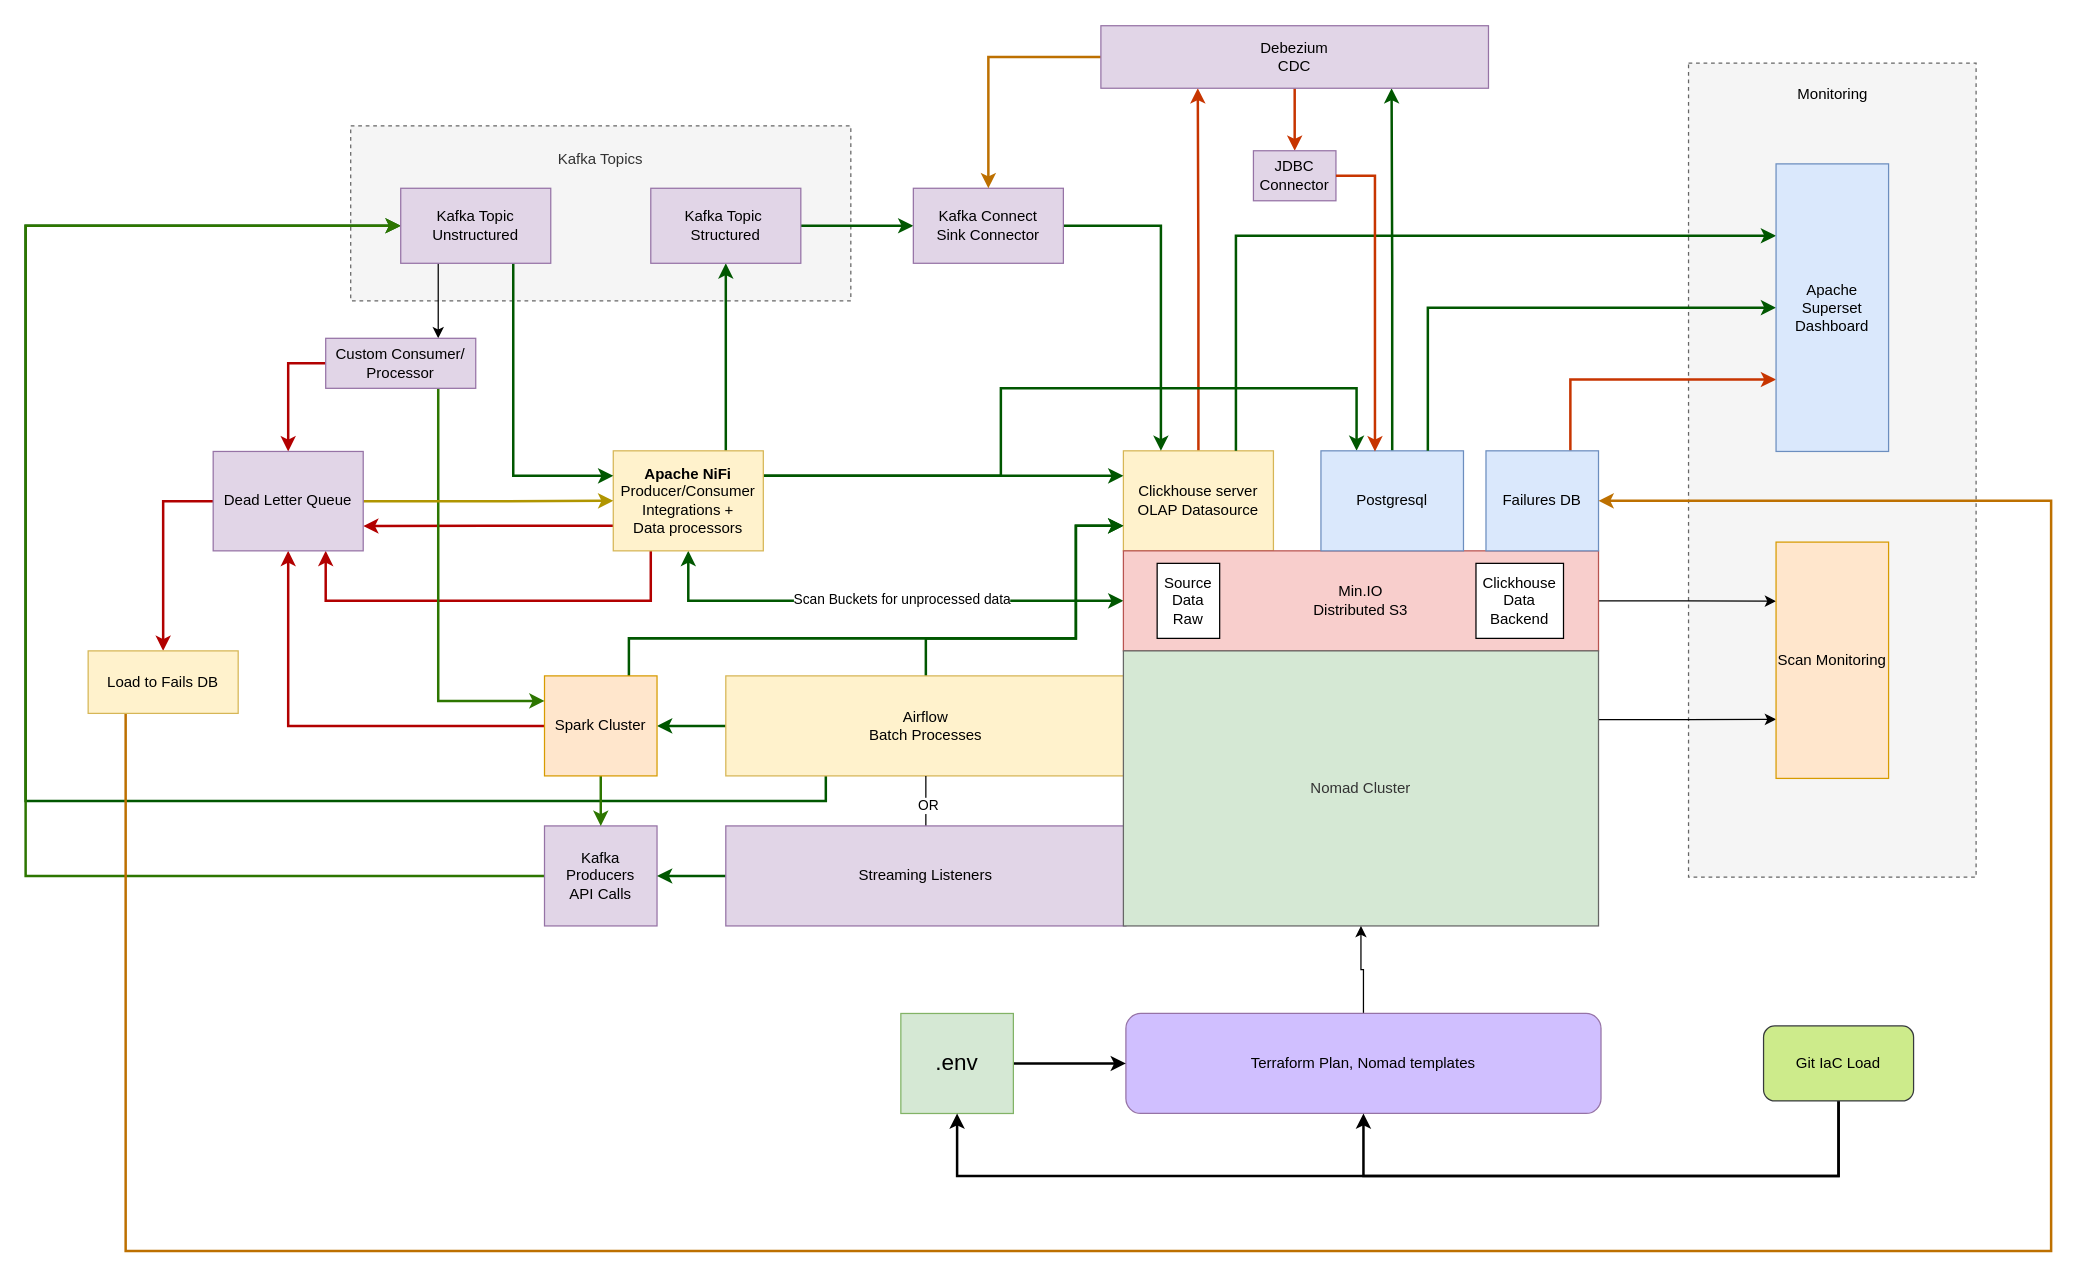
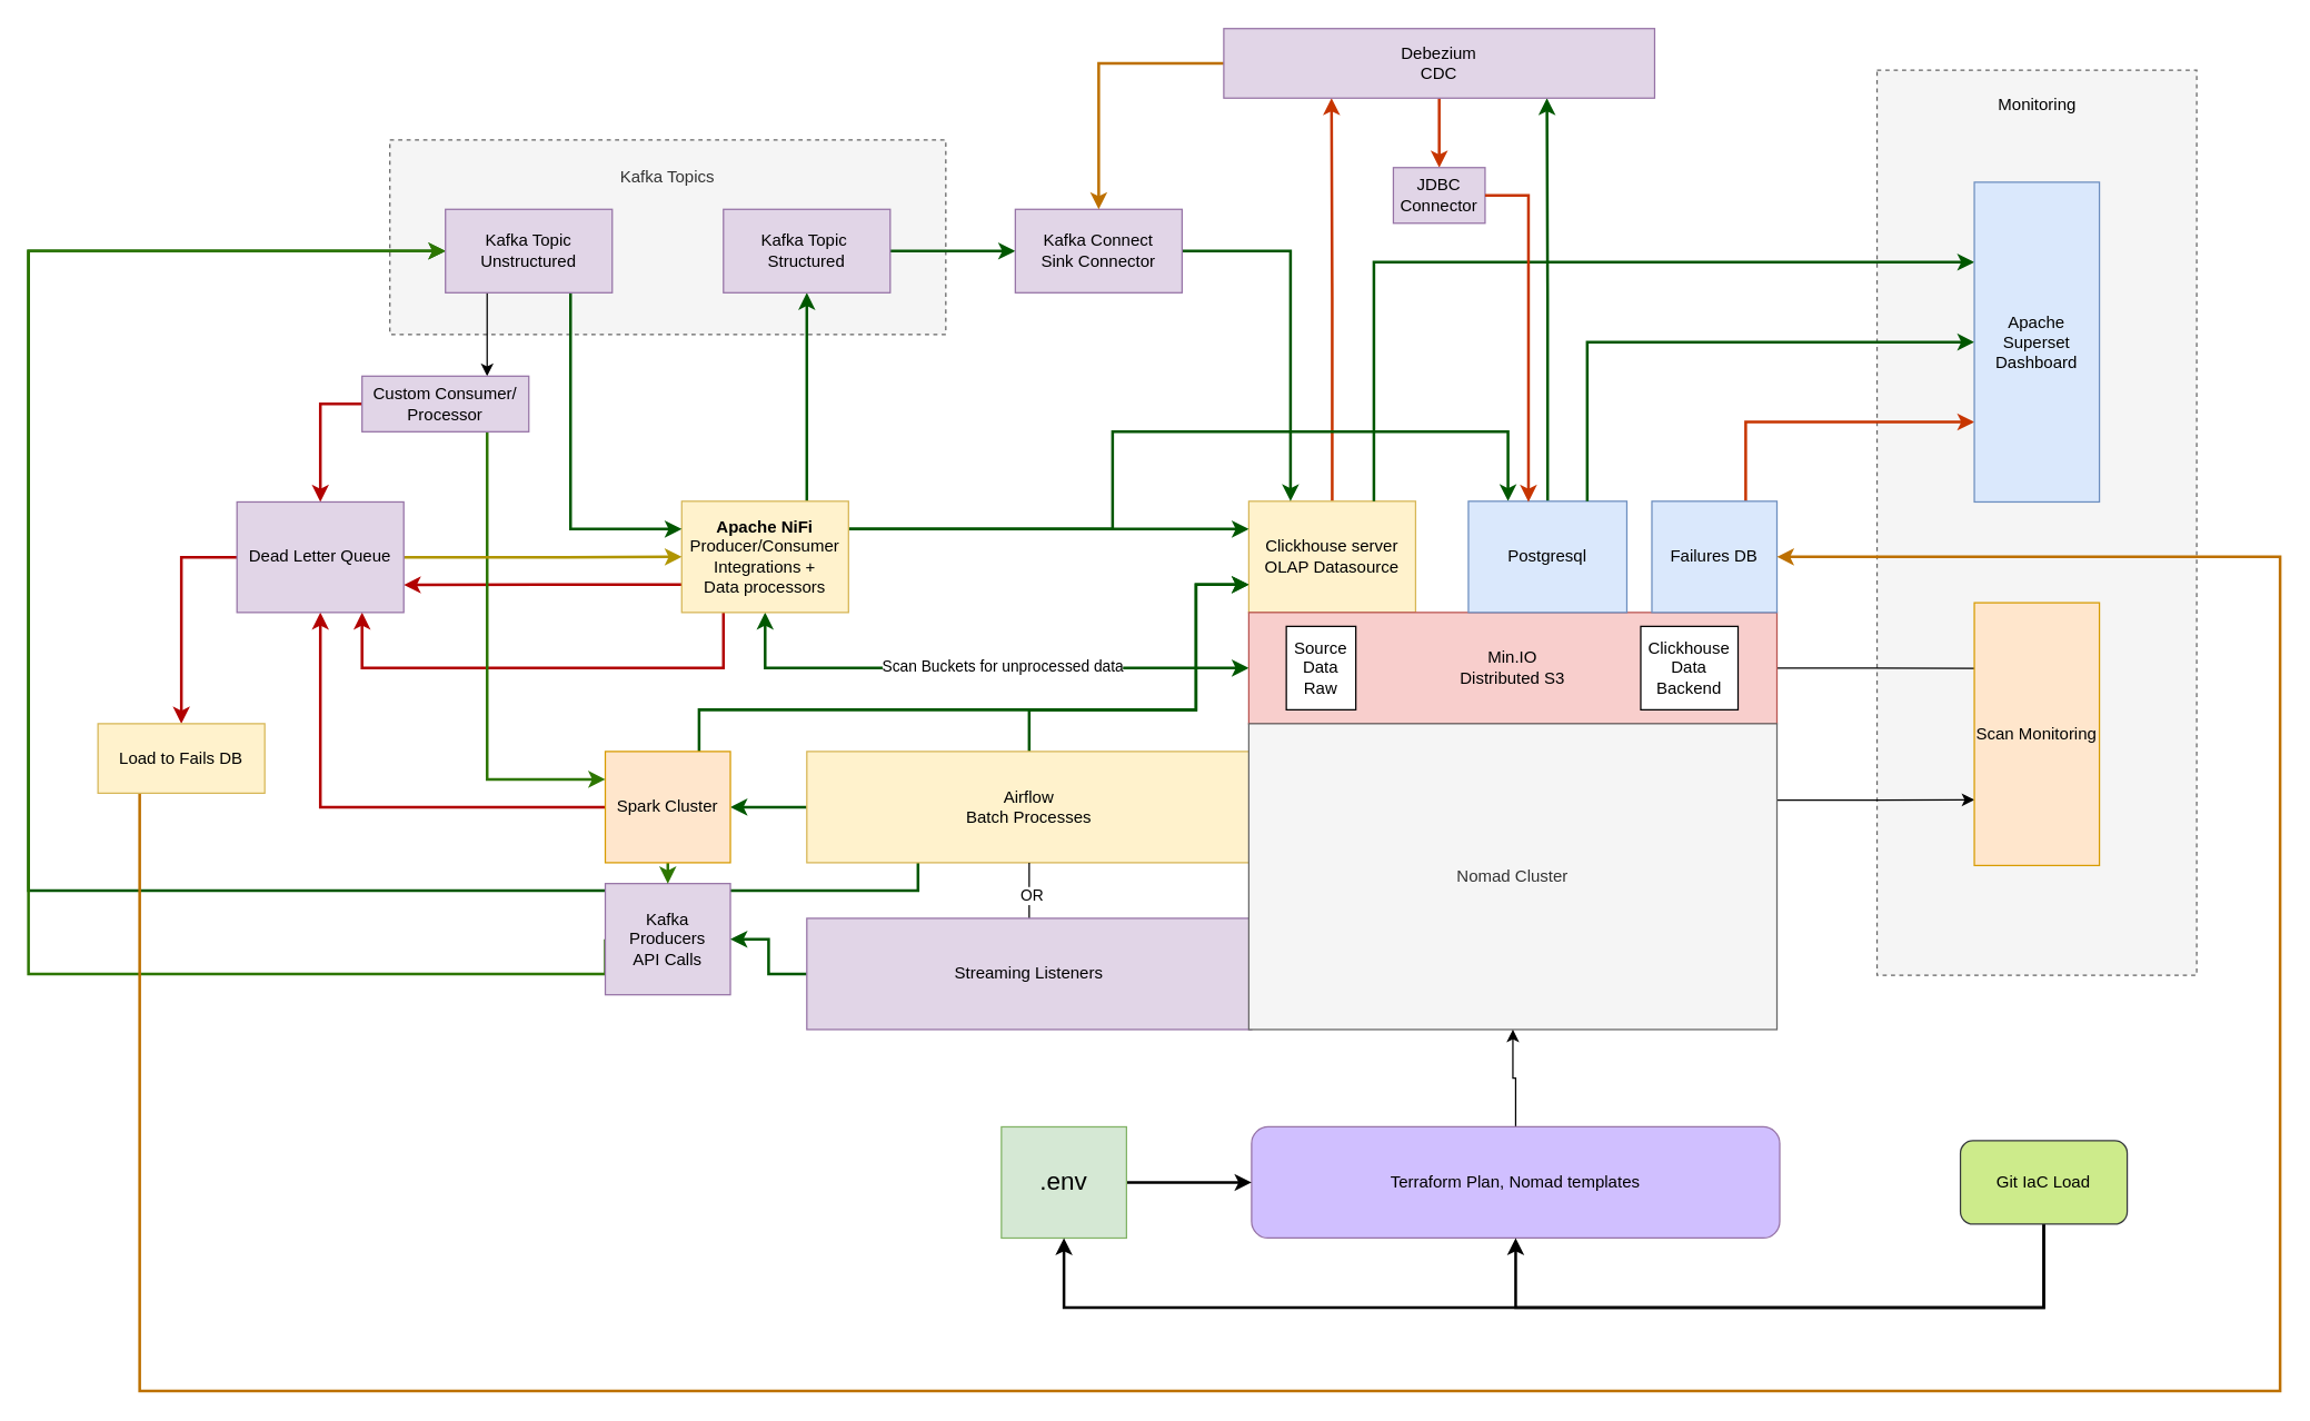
- <mxCell id="8" style="edgeStyle=orthogonalEdgeStyle;rounded=0;orthogonalLoop=1;jettySize=auto;html=1;exitX=1;exitY=0.5;exitDx=0;exitDy=0;entryX=0;entryY=0.25;entryDx=0;entryDy=0;" edge="1" parent="1" source="9" target="52"><mxGeometry relative="1" as="geometry" /></mxCell>
+ <mxCell id="8" style="edgeStyle=orthogonalEdgeStyle;rounded=0;orthogonalLoop=1;jettySize=auto;html=1;exitX=1;exitY=0.5;exitDx=0;exitDy=0;entryX=0;entryY=0.25;entryDx=0;entryDy=0;endArrow=none;" edge="1" parent="1" source="9" target="52"><mxGeometry relative="1" as="geometry" /></mxCell>
- <mxCell id="36" value="Nomad Cluster" style="rounded=0;whiteSpace=wrap;html=1;fillColor=#d5e8d4;fontColor=#333333;strokeColor=#666666;" parent="1" vertex="1"><mxGeometry x="898" y="520" width="380" height="220" as="geometry" /></mxCell>
+ <mxCell id="36" value="Nomad Cluster" style="rounded=0;whiteSpace=wrap;html=1;fillColor=#f5f5f5;fontColor=#333333;strokeColor=#666666;" parent="1" vertex="1"><mxGeometry x="898" y="520" width="380" height="220" as="geometry" /></mxCell>
- <mxCell id="16" value="Kafka Producers&lt;div&gt;API Calls&lt;/div&gt;" style="rounded=0;whiteSpace=wrap;html=1;fillColor=#e1d5e7;strokeColor=#9673a6;" parent="1" vertex="1"><mxGeometry x="435" y="660" width="90" height="80" as="geometry" /></mxCell>
+ <mxCell id="16" value="Kafka Producers&lt;div&gt;API Calls&lt;/div&gt;" style="rounded=0;whiteSpace=wrap;html=1;fillColor=#e1d5e7;strokeColor=#9673a6;" parent="1" vertex="1"><mxGeometry x="435" y="635" width="90" height="80" as="geometry" /></mxCell>
